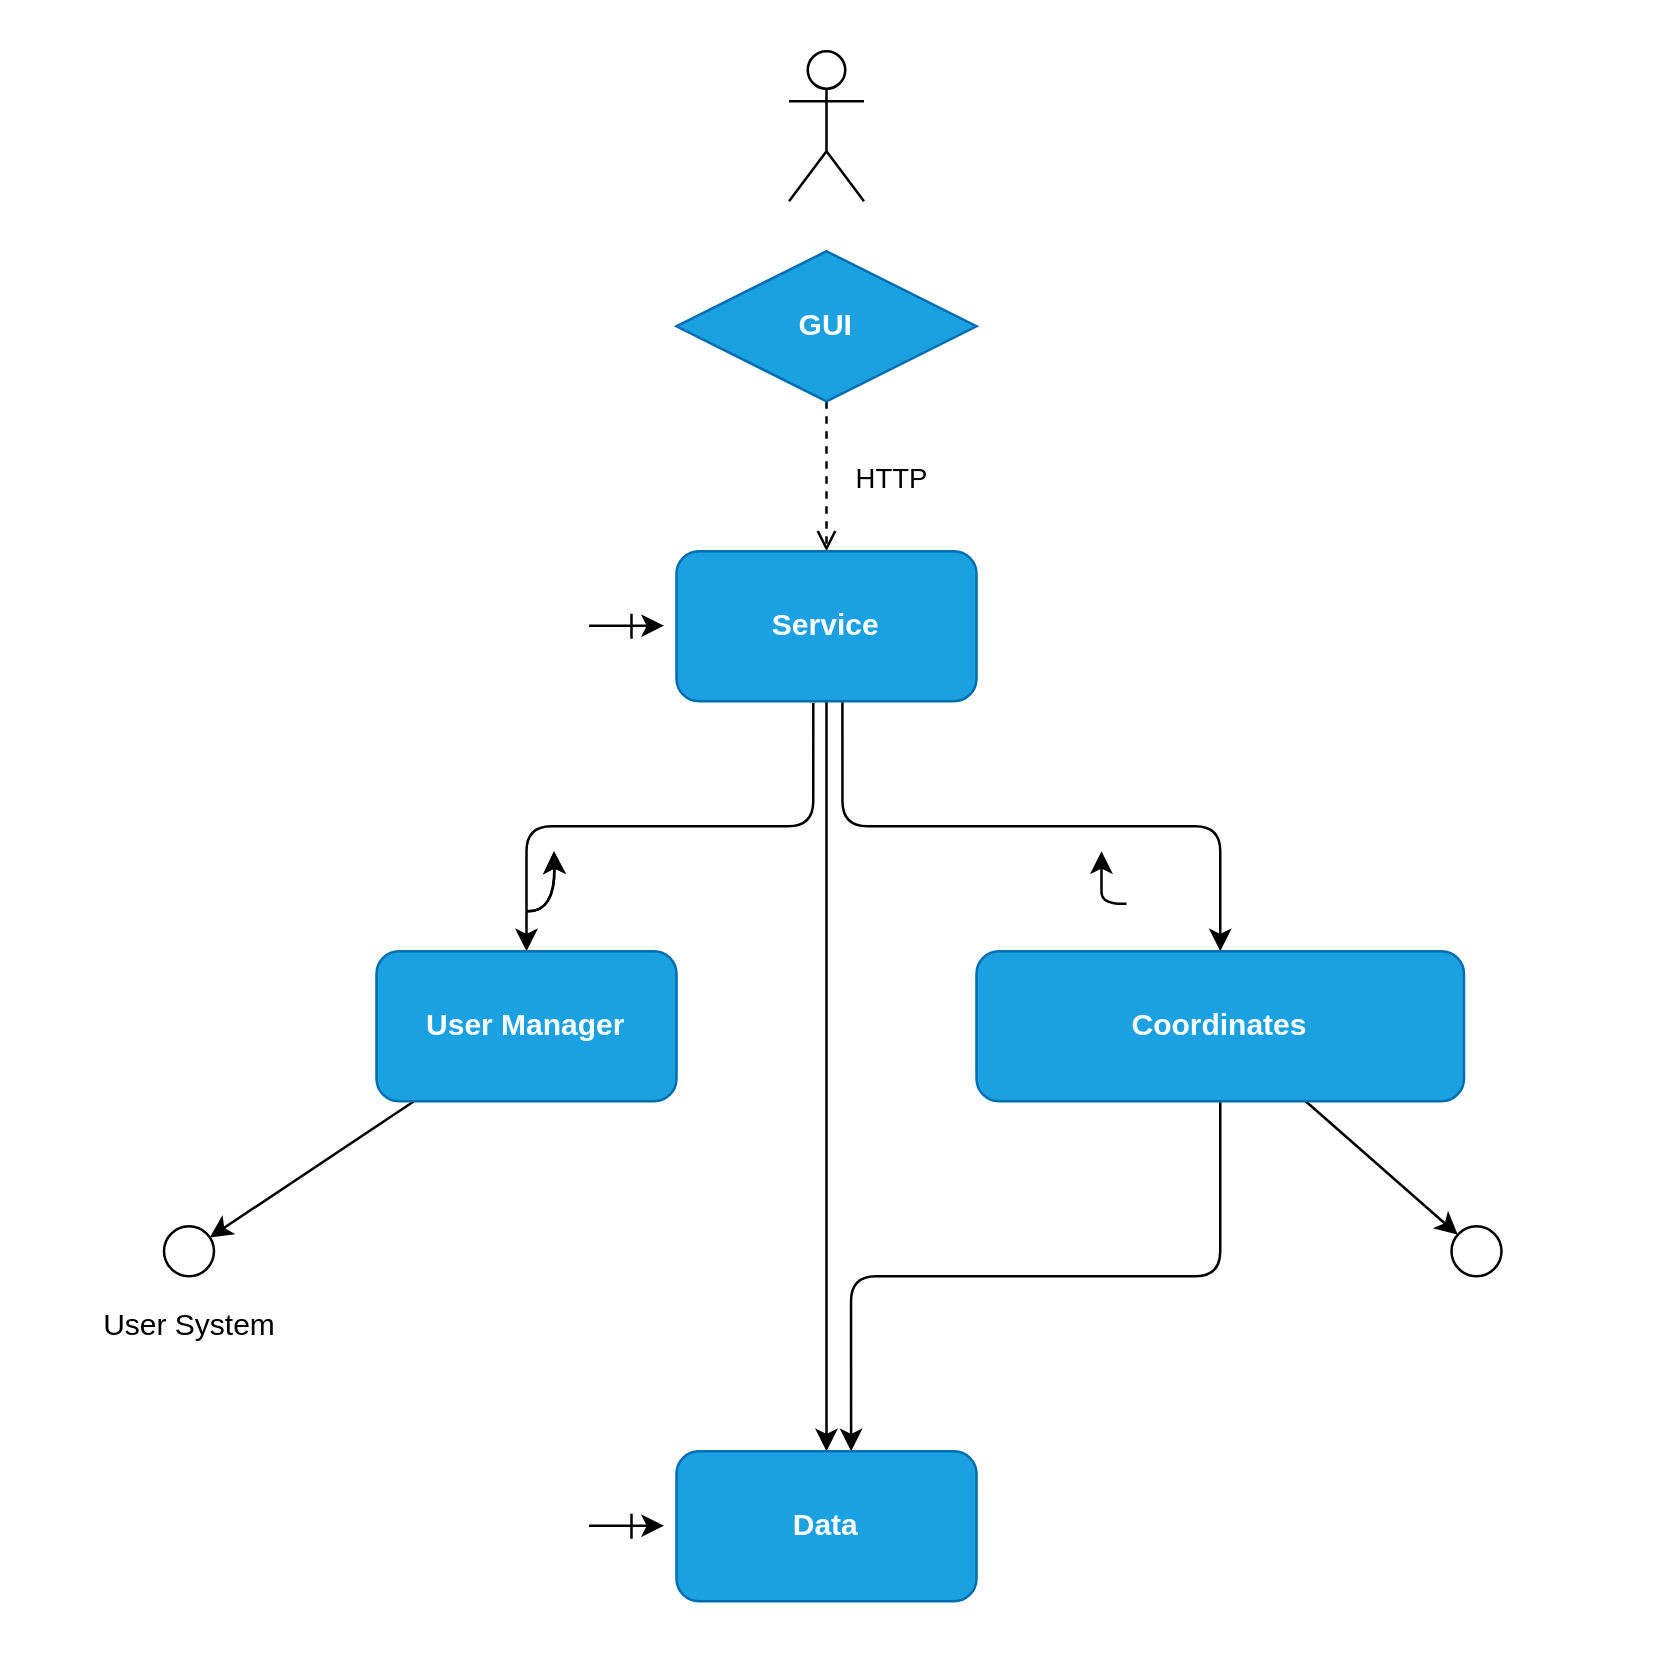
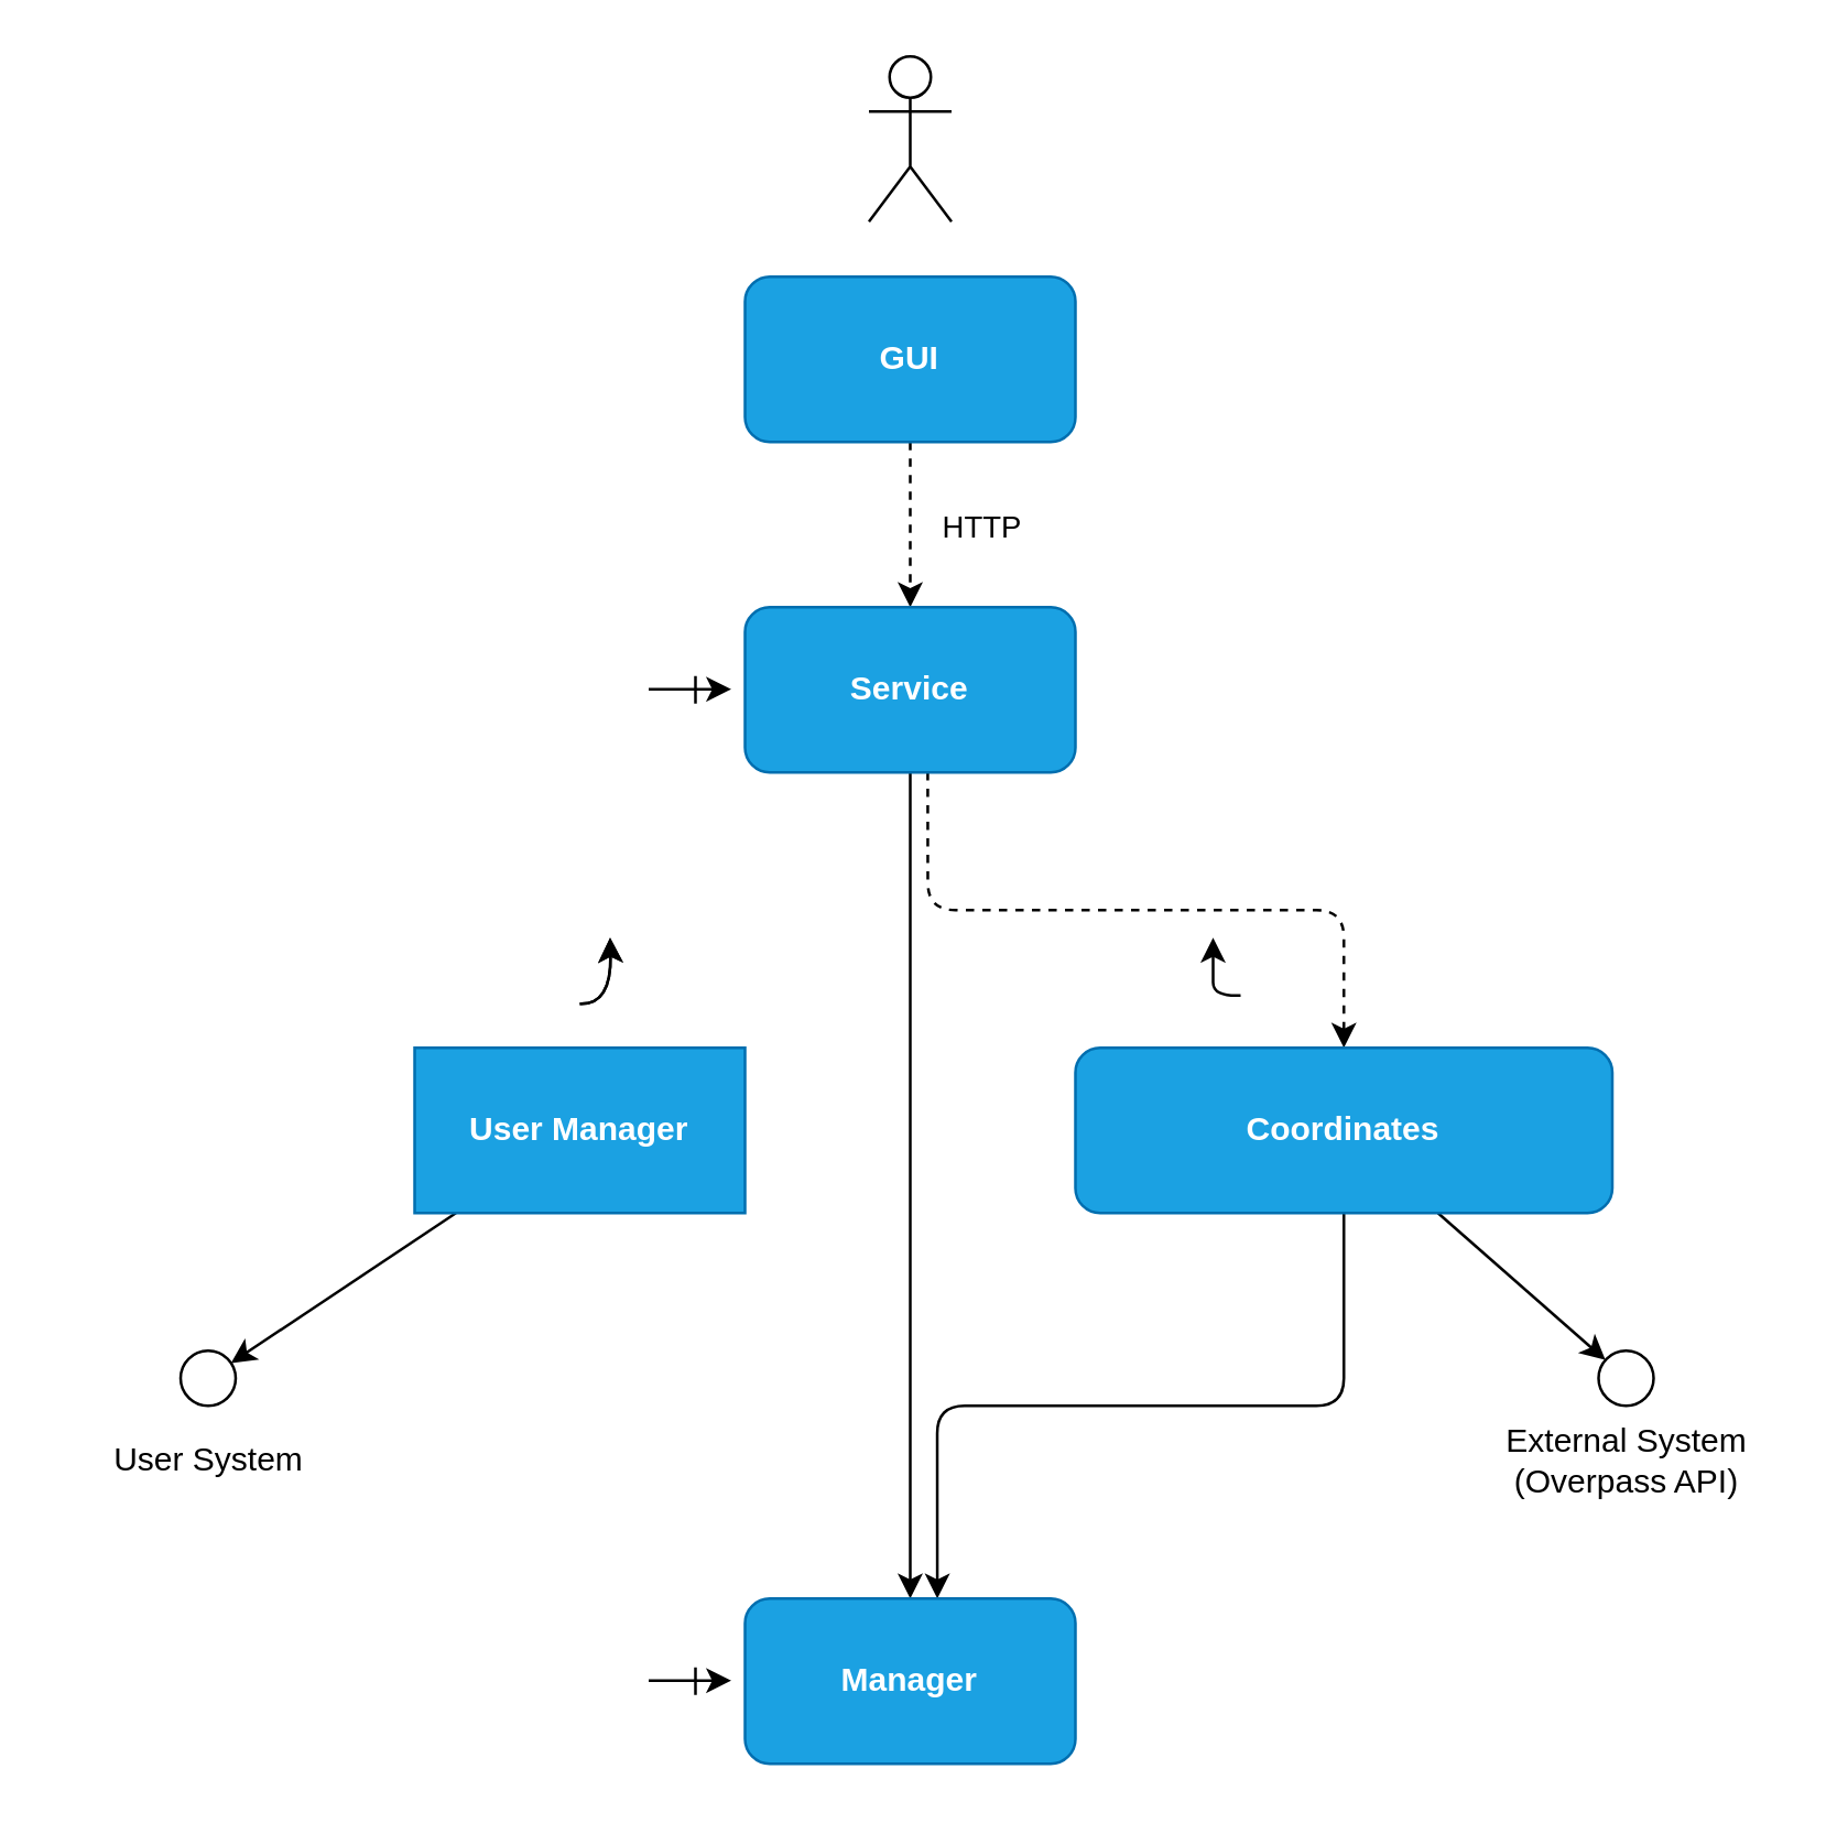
- <mxCell id="5" value="GUI" style="rhombus;whiteSpace=wrap;html=1;fillColor=#1ba1e2;strokeColor=#006EAF;fontColor=#ffffff;fontStyle=1;" parent="1" vertex="1"><mxGeometry x="270" y="100" width="120" height="60" as="geometry" /></mxCell>
+ <mxCell id="5" value="GUI" style="rounded=1;whiteSpace=wrap;html=1;fillColor=#1ba1e2;strokeColor=#006EAF;fontColor=#ffffff;fontStyle=1" parent="1" vertex="1"><mxGeometry x="270" y="100" width="120" height="60" as="geometry" /></mxCell>
- <mxCell id="3" style="edgeStyle=orthogonalEdgeStyle;rounded=0;orthogonalLoop=1;jettySize=auto;html=1;dashed=1;endArrow=open;" parent="1" source="5" target="9" edge="1"><mxGeometry relative="1" as="geometry" /></mxCell>
+ <mxCell id="3" style="edgeStyle=orthogonalEdgeStyle;rounded=0;orthogonalLoop=1;jettySize=auto;html=1;dashed=1;" parent="1" source="5" target="9" edge="1"><mxGeometry relative="1" as="geometry" /></mxCell>
- <mxCell id="6" style="rounded=1;orthogonalLoop=1;jettySize=auto;html=1;edgeStyle=orthogonalEdgeStyle;exitX=0.456;exitY=1.01;exitDx=0;exitDy=0;exitPerimeter=0;" parent="1" source="9" target="13" edge="1"><mxGeometry relative="1" as="geometry" /></mxCell>
- <mxCell id="7" style="edgeStyle=orthogonalEdgeStyle;rounded=1;orthogonalLoop=1;jettySize=auto;html=1;exitX=0.553;exitY=0.999;exitDx=0;exitDy=0;exitPerimeter=0;" parent="1" source="9" target="17" edge="1"><mxGeometry relative="1" as="geometry" /></mxCell>
+ <mxCell id="7" style="edgeStyle=orthogonalEdgeStyle;rounded=1;orthogonalLoop=1;jettySize=auto;html=1;exitX=0.553;exitY=0.999;exitDx=0;exitDy=0;exitPerimeter=0;dashed=1;" parent="1" source="9" target="17" edge="1"><mxGeometry relative="1" as="geometry" /></mxCell>
- <mxCell id="13" value="User Manager" style="rounded=1;whiteSpace=wrap;html=1;fillColor=#1ba1e2;strokeColor=#006EAF;fontColor=#ffffff;fontStyle=1" parent="1" vertex="1"><mxGeometry x="150" y="380" width="120" height="60" as="geometry" /></mxCell>
+ <mxCell id="13" value="User Manager" style="whiteSpace=wrap;html=1;fillColor=#1ba1e2;strokeColor=#006EAF;fontColor=#ffffff;fontStyle=1;rounded=0;" parent="1" vertex="1"><mxGeometry x="150" y="380" width="120" height="60" as="geometry" /></mxCell>
+ <mxCell id="26" value="&lt;div&gt;External System&lt;/div&gt;&lt;div&gt;(Overpass API)&lt;br&gt;&lt;/div&gt;" style="text;html=1;align=center;verticalAlign=middle;resizable=0;points=[];autosize=1;strokeColor=none;fillColor=none;" vertex="1" parent="1"><mxGeometry x="535" y="510" width="110" height="40" as="geometry" /></mxCell>
- <mxCell id="20" value="Data" style="rounded=1;whiteSpace=wrap;html=1;fillColor=#1ba1e2;strokeColor=#006EAF;fontColor=#ffffff;fontStyle=1" parent="1" vertex="1"><mxGeometry x="270" y="580" width="120" height="60" as="geometry" /></mxCell>
+ <mxCell id="20" value="Manager" style="rounded=1;whiteSpace=wrap;html=1;fillColor=#1ba1e2;strokeColor=#006EAF;fontColor=#ffffff;fontStyle=1" parent="1" vertex="1"><mxGeometry x="270" y="580" width="120" height="60" as="geometry" /></mxCell>
